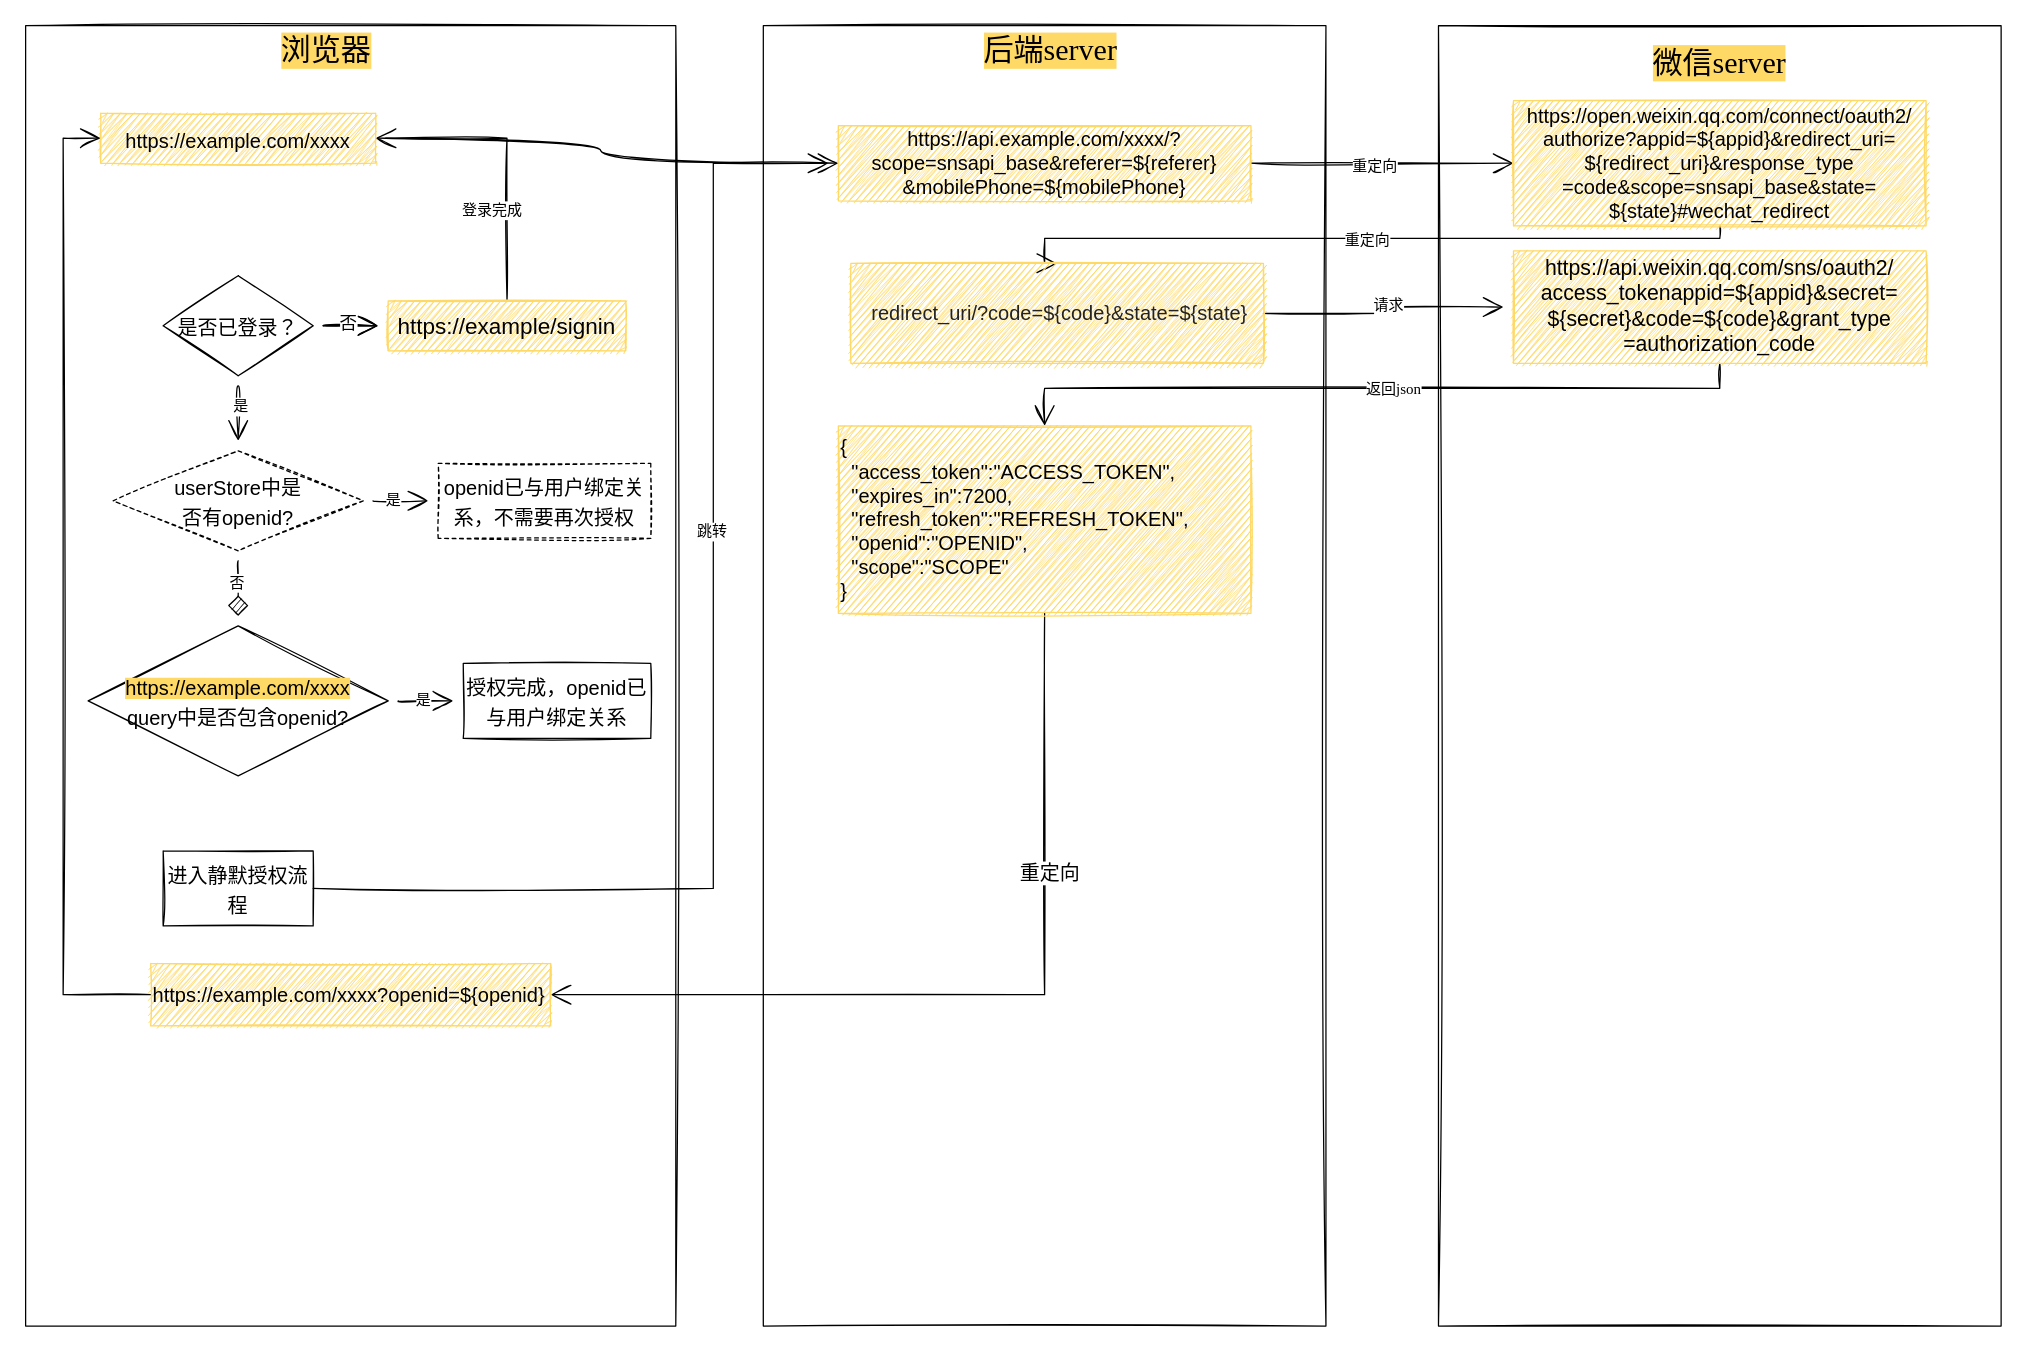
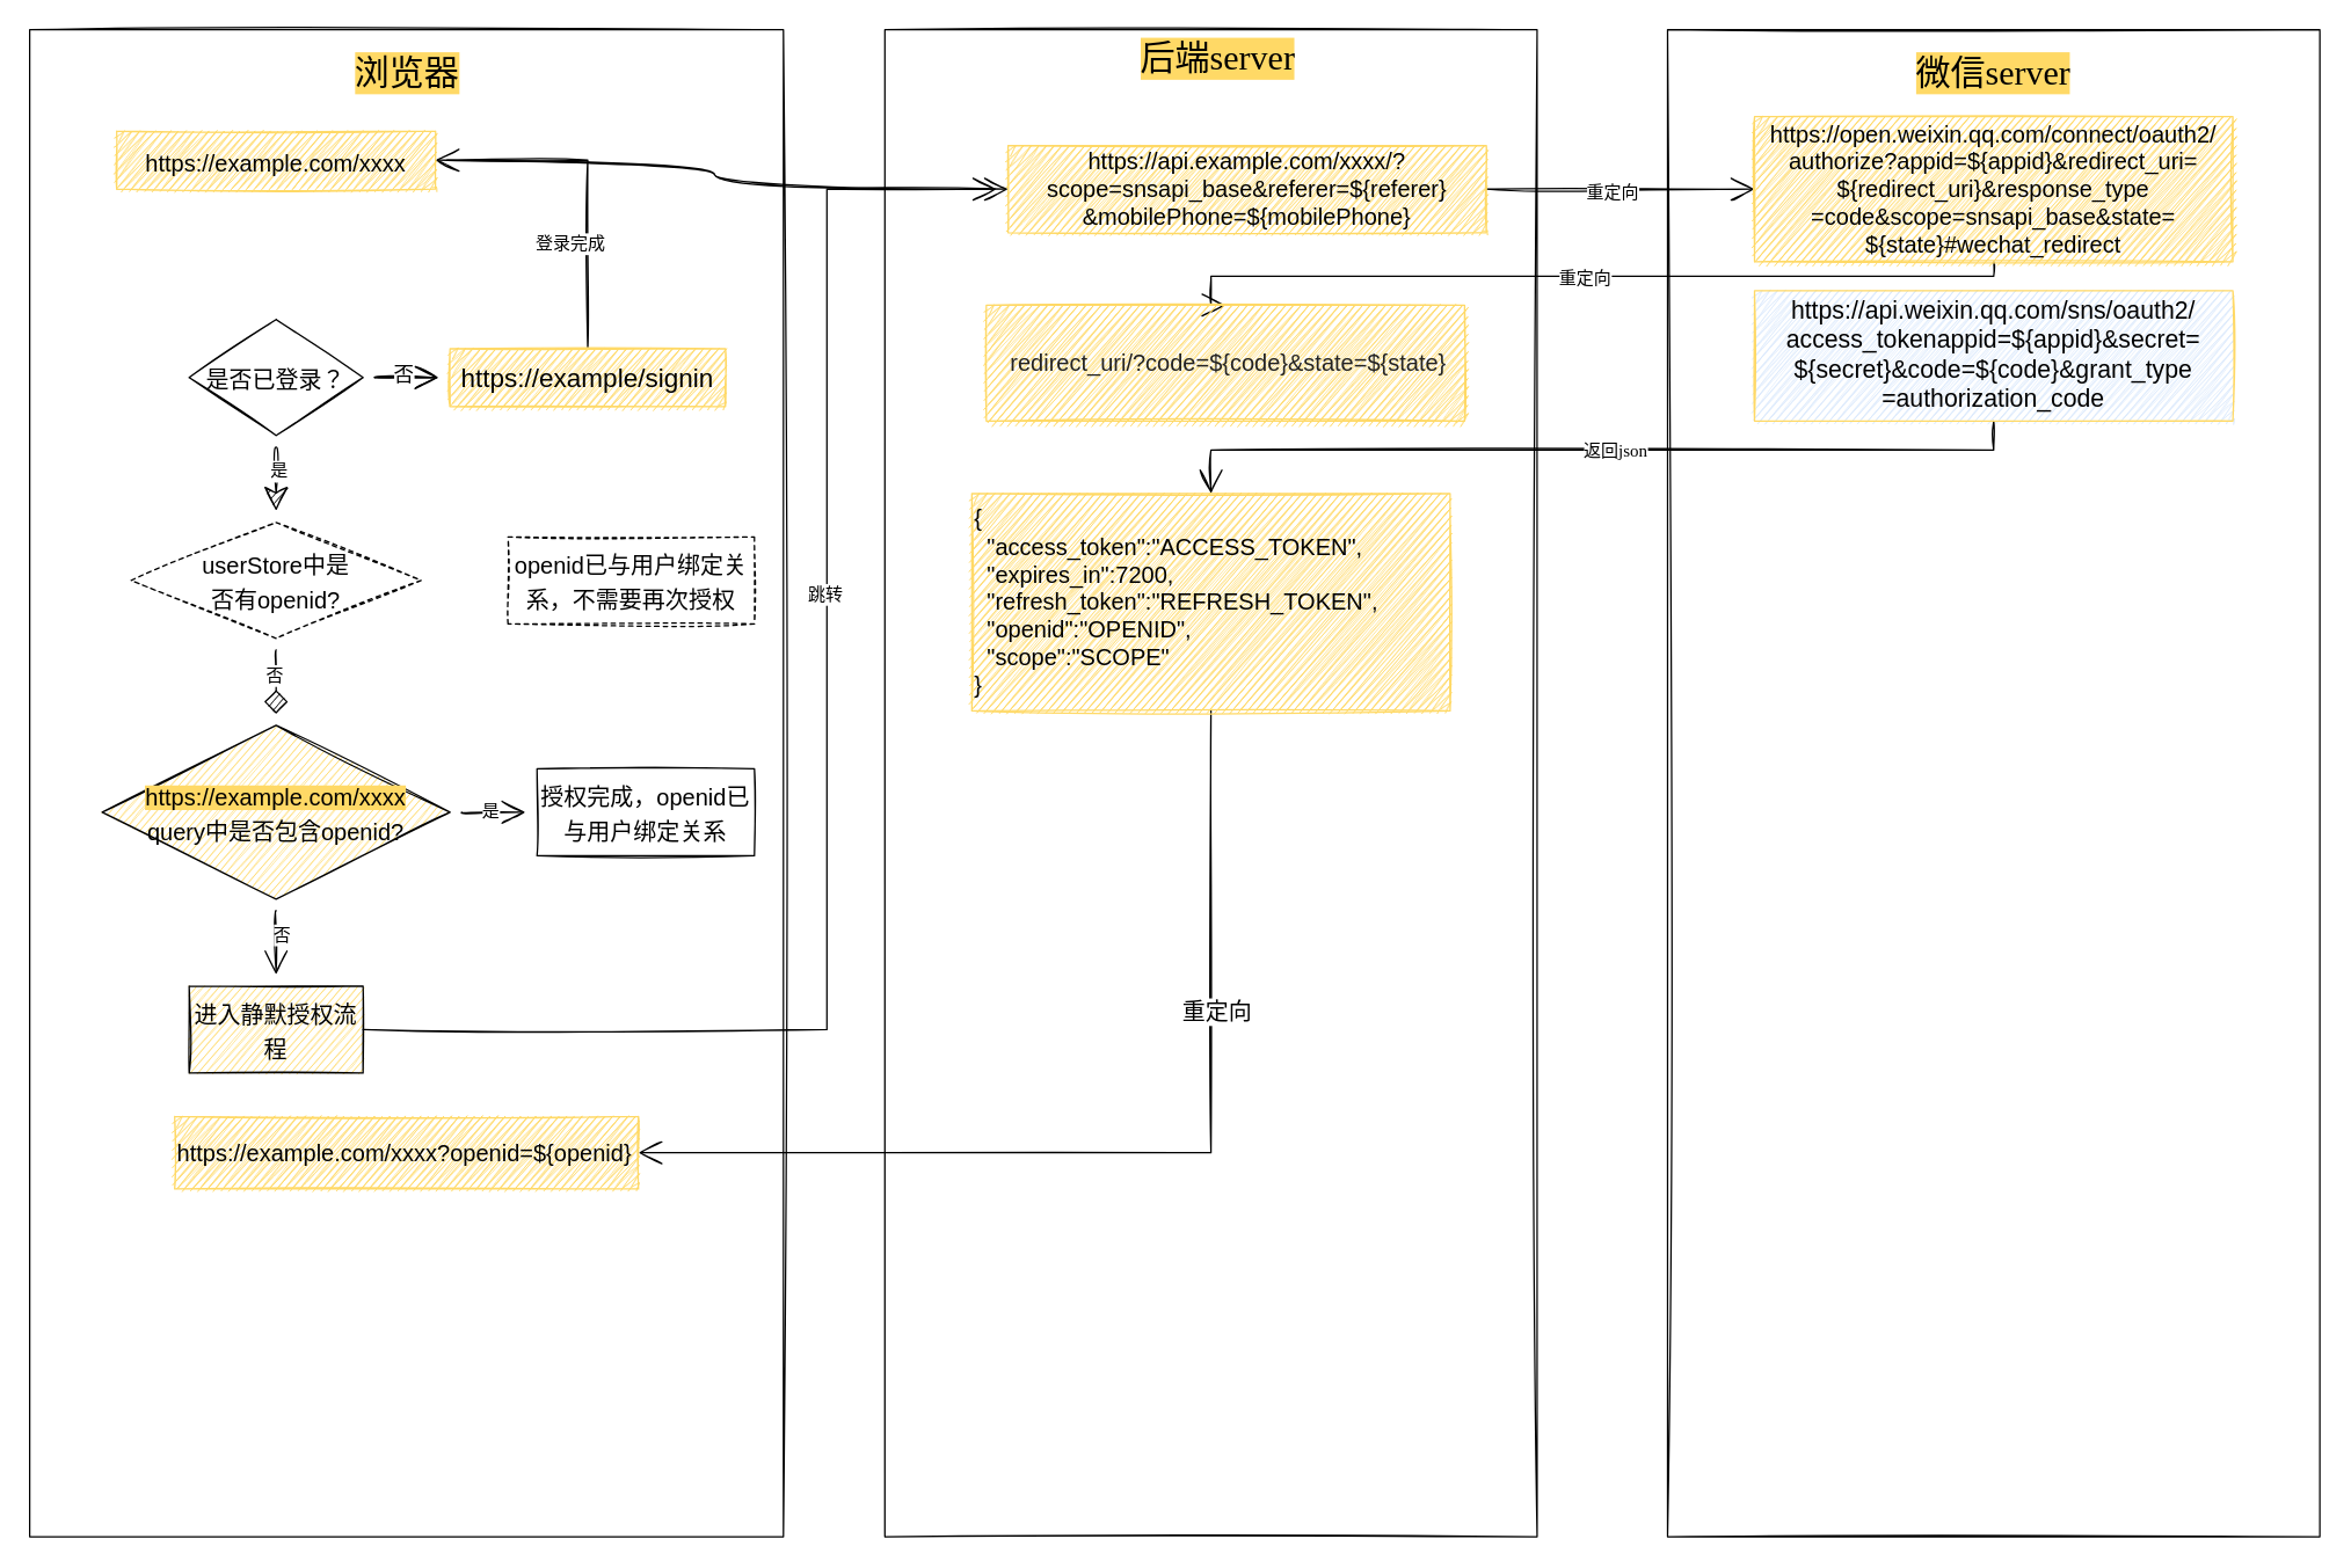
- <mxCell id="19" value="&lt;font style=&quot;font-size: 24px;&quot;&gt;浏览器&lt;/font&gt;" style="text;html=1;strokeColor=none;fillColor=none;align=center;verticalAlign=middle;whiteSpace=wrap;rounded=0;labelBackgroundColor=#FFD966;sketch=1;hachureGap=4;fontFamily=Architects Daughter;fontSource=https%3A%2F%2Ffonts.googleapis.com%2Fcss%3Ffamily%3DArchitects%2BDaughter;fontSize=20;" vertex="1" parent="1"><mxGeometry x="197.5" y="25" width="125" height="30" as="geometry" /></mxCell>
+ <mxCell id="19" value="&lt;font style=&quot;font-size: 24px;&quot;&gt;浏览器&lt;/font&gt;" style="text;html=1;strokeColor=none;fillColor=none;align=center;verticalAlign=middle;whiteSpace=wrap;rounded=0;labelBackgroundColor=#FFD966;sketch=1;hachureGap=4;fontFamily=Architects Daughter;fontSource=https%3A%2F%2Ffonts.googleapis.com%2Fcss%3Ffamily%3DArchitects%2BDaughter;fontSize=20;" vertex="1" parent="1"><mxGeometry x="217.5" y="35" width="125" height="30" as="geometry" /></mxCell>
- <mxCell id="8" value="&lt;font style=&quot;font-size: 16px;&quot; face=&quot;Helvetica&quot;&gt;https://api.example.com/xxxx/?scope=snsapi_base&amp;amp;referer=${referer}&lt;br&gt;&amp;amp;mobilePhone=${mobilePhone}&lt;/font&gt;" style="rounded=0;labelBackgroundColor=none;labelBorderColor=none;sketch=1;hachureGap=4;fontFamily=Lucida Console;fontSize=12;strokeColor=#FFD966;fillStyle=zigzag;fillColor=#FFD966;fontColor=default;align=center;whiteSpace=wrap;html=1;" vertex="1" parent="1"><mxGeometry x="670" y="100" width="330" height="60" as="geometry" /></mxCell>
+ <mxCell id="8" value="&lt;font style=&quot;font-size: 16px;&quot; face=&quot;Helvetica&quot;&gt;https://api.example.com/xxxx/?scope=snsapi_base&amp;amp;referer=${referer}&lt;br&gt;&amp;amp;mobilePhone=${mobilePhone}&lt;/font&gt;" style="rounded=0;labelBackgroundColor=none;labelBorderColor=none;sketch=1;hachureGap=4;fontFamily=Lucida Console;fontSize=12;strokeColor=#FFD966;fillStyle=zigzag;fillColor=#FFD966;fontColor=default;align=center;whiteSpace=wrap;html=1;" vertex="1" parent="1"><mxGeometry x="695" y="100" width="330" height="60" as="geometry" /></mxCell>
- <mxCell id="17" value="&lt;font face=&quot;Helvetica&quot; style=&quot;font-size: 17px;&quot;&gt;https://api.weixin.qq.com/sns/oauth2/&lt;br&gt;access_tokenappid=${appid}&amp;amp;secret=&lt;br&gt;${secret}&amp;amp;code=${code}&amp;amp;grant_type&lt;br&gt;=authorization_code&lt;/font&gt;" style="rounded=0;labelBackgroundColor=none;labelBorderColor=none;sketch=1;hachureGap=4;fontFamily=Lucida Console;fontSize=12;strokeColor=#FFD966;fillStyle=zigzag;fillColor=#FFD966;fontColor=default;align=center;whiteSpace=wrap;html=1;" vertex="1" parent="1"><mxGeometry x="1210" y="200" width="330" height="90" as="geometry" /></mxCell>
+ <mxCell id="17" value="&lt;font face=&quot;Helvetica&quot; style=&quot;font-size: 17px;&quot;&gt;https://api.weixin.qq.com/sns/oauth2/&lt;br&gt;access_tokenappid=${appid}&amp;amp;secret=&lt;br&gt;${secret}&amp;amp;code=${code}&amp;amp;grant_type&lt;br&gt;=authorization_code&lt;/font&gt;" style="rounded=0;labelBackgroundColor=none;labelBorderColor=none;sketch=1;hachureGap=4;fontFamily=Lucida Console;fontSize=12;strokeColor=#FFD966;fillStyle=zigzag;fillColor=#dae8fc;fontColor=default;align=center;whiteSpace=wrap;html=1;" vertex="1" parent="1"><mxGeometry x="1210" y="200" width="330" height="90" as="geometry" /></mxCell>
- <mxCell id="12" style="edgeStyle=orthogonalEdgeStyle;rounded=0;sketch=1;hachureGap=4;orthogonalLoop=1;jettySize=auto;html=1;exitX=1;exitY=0.5;exitDx=0;exitDy=0;fontFamily=Lucida Console;fontSize=12;fontColor=default;endArrow=open;startSize=14;endSize=14;sourcePerimeterSpacing=8;targetPerimeterSpacing=8;" edge="1" parent="1" source="14" target="17"><mxGeometry relative="1" as="geometry" /></mxCell>
- <mxCell id="13" value="请求" style="edgeLabel;html=1;align=center;verticalAlign=middle;resizable=0;points=[];fontSize=12;fontFamily=Lucida Console;fontColor=default;" vertex="1" connectable="0" parent="12"><mxGeometry x="0.056" y="2" relative="1" as="geometry"><mxPoint as="offset" /></mxGeometry></mxCell>
- <mxCell id="31" value="" style="edgeStyle=orthogonalEdgeStyle;curved=1;rounded=0;sketch=1;hachureGap=4;orthogonalLoop=1;jettySize=auto;html=1;fontFamily=Architects Daughter;fontSource=https%3A%2F%2Ffonts.googleapis.com%2Fcss%3Ffamily%3DArchitects%2BDaughter;fontSize=12;endArrow=open;startSize=14;endSize=14;sourcePerimeterSpacing=8;targetPerimeterSpacing=8;" edge="1" parent="20" source="23" target="30"><mxGeometry relative="1" as="geometry" /></mxCell>
+ <mxCell id="31" value="" style="edgeStyle=orthogonalEdgeStyle;curved=1;rounded=0;sketch=1;hachureGap=4;orthogonalLoop=1;jettySize=auto;html=1;fontFamily=Architects Daughter;fontSource=https%3A%2F%2Ffonts.googleapis.com%2Fcss%3Ffamily%3DArchitects%2BDaughter;fontSize=12;endArrow=classic;startSize=14;endSize=14;sourcePerimeterSpacing=8;targetPerimeterSpacing=8;" edge="1" parent="20" source="23" target="30"><mxGeometry relative="1" as="geometry" /></mxCell>
- <mxCell id="34" value="" style="edgeStyle=orthogonalEdgeStyle;curved=1;rounded=0;sketch=1;hachureGap=4;orthogonalLoop=1;jettySize=auto;html=1;fontFamily=Architects Daughter;fontSource=https%3A%2F%2Ffonts.googleapis.com%2Fcss%3Ffamily%3DArchitects%2BDaughter;fontSize=12;endArrow=open;startSize=14;endSize=14;sourcePerimeterSpacing=8;targetPerimeterSpacing=8;" edge="1" parent="20" source="30" target="33"><mxGeometry relative="1" as="geometry" /></mxCell>
- <mxCell id="35" value="是" style="edgeLabel;html=1;align=center;verticalAlign=middle;resizable=0;points=[];fontSize=12;fontFamily=Architects Daughter;" vertex="1" connectable="0" parent="34"><mxGeometry x="-0.308" y="1" relative="1" as="geometry"><mxPoint as="offset" /></mxGeometry></mxCell>
- <mxCell id="50" style="edgeStyle=orthogonalEdgeStyle;rounded=0;sketch=1;hachureGap=4;orthogonalLoop=1;jettySize=auto;html=1;exitX=0;exitY=0.5;exitDx=0;exitDy=0;entryX=0;entryY=0.5;entryDx=0;entryDy=0;fontFamily=Lucida Console;fontSize=16;fontColor=default;endArrow=open;startSize=14;endSize=14;sourcePerimeterSpacing=8;targetPerimeterSpacing=8;" edge="1" parent="1" source="51" target="21"><mxGeometry relative="1" as="geometry" /></mxCell>
- <mxCell id="36" value="&lt;span style=&quot;font-size: 16px; line-height: 1;&quot;&gt;&lt;font face=&quot;Helvetica&quot;&gt;&lt;font style=&quot;font-size: 16px;&quot;&gt;&lt;span style=&quot;background-color: rgb(255, 217, 102);&quot;&gt;https://example.com/xxxx&lt;/span&gt;&lt;br&gt;&lt;/font&gt;query中是否包含openid?&lt;/font&gt;&lt;br&gt;&lt;/span&gt;" style="rhombus;whiteSpace=wrap;html=1;fontSize=20;fontFamily=Architects Daughter;rounded=0;sketch=1;hachureGap=4;fontSource=https%3A%2F%2Ffonts.googleapis.com%2Fcss%3Ffamily%3DArchitects%2BDaughter;" vertex="1" parent="20"><mxGeometry y="410" width="240" height="120" as="geometry" /></mxCell>
+ <mxCell id="36" value="&lt;span style=&quot;font-size: 16px; line-height: 1;&quot;&gt;&lt;font face=&quot;Helvetica&quot;&gt;&lt;font style=&quot;font-size: 16px;&quot;&gt;&lt;span style=&quot;background-color: rgb(255, 217, 102);&quot;&gt;https://example.com/xxxx&lt;/span&gt;&lt;br&gt;&lt;/font&gt;query中是否包含openid?&lt;/font&gt;&lt;br&gt;&lt;/span&gt;" style="rhombus;whiteSpace=wrap;html=1;fontSize=20;fontFamily=Architects Daughter;rounded=0;sketch=1;hachureGap=4;fontSource=https%3A%2F%2Ffonts.googleapis.com%2Fcss%3Ffamily%3DArchitects%2BDaughter;fillColor=#ffd966;" vertex="1" parent="20"><mxGeometry y="410" width="240" height="120" as="geometry" /></mxCell>
+ <mxCell id="43" value="" style="edgeStyle=orthogonalEdgeStyle;curved=1;rounded=0;sketch=1;hachureGap=4;orthogonalLoop=1;jettySize=auto;html=1;fontFamily=Architects Daughter;fontSource=https%3A%2F%2Ffonts.googleapis.com%2Fcss%3Ffamily%3DArchitects%2BDaughter;fontSize=12;endArrow=open;startSize=14;endSize=14;sourcePerimeterSpacing=8;targetPerimeterSpacing=8;" edge="1" parent="20" source="36" target="42"><mxGeometry relative="1" as="geometry" /></mxCell>
+ <mxCell id="44" value="否" style="edgeLabel;html=1;align=center;verticalAlign=middle;resizable=0;points=[];fontSize=12;fontFamily=Architects Daughter;" vertex="1" connectable="0" parent="43"><mxGeometry x="-0.29" y="3" relative="1" as="geometry"><mxPoint as="offset" /></mxGeometry></mxCell>
- <mxCell id="42" value="&lt;font face=&quot;Helvetica&quot; style=&quot;font-size: 16px;&quot;&gt;进入静默授权流程&lt;/font&gt;" style="whiteSpace=wrap;html=1;fontSize=20;fontFamily=Architects Daughter;rounded=0;sketch=1;hachureGap=4;fontSource=https%3A%2F%2Ffonts.googleapis.com%2Fcss%3Ffamily%3DArchitects%2BDaughter;" vertex="1" parent="20"><mxGeometry x="60" y="590" width="120" height="60" as="geometry" /></mxCell>
+ <mxCell id="42" value="&lt;font face=&quot;Helvetica&quot; style=&quot;font-size: 16px;&quot;&gt;进入静默授权流程&lt;/font&gt;" style="whiteSpace=wrap;html=1;fontSize=20;fontFamily=Architects Daughter;rounded=0;sketch=1;hachureGap=4;fontSource=https%3A%2F%2Ffonts.googleapis.com%2Fcss%3Ffamily%3DArchitects%2BDaughter;fillColor=#ffd966;" vertex="1" parent="20"><mxGeometry x="60" y="590" width="120" height="60" as="geometry" /></mxCell>
